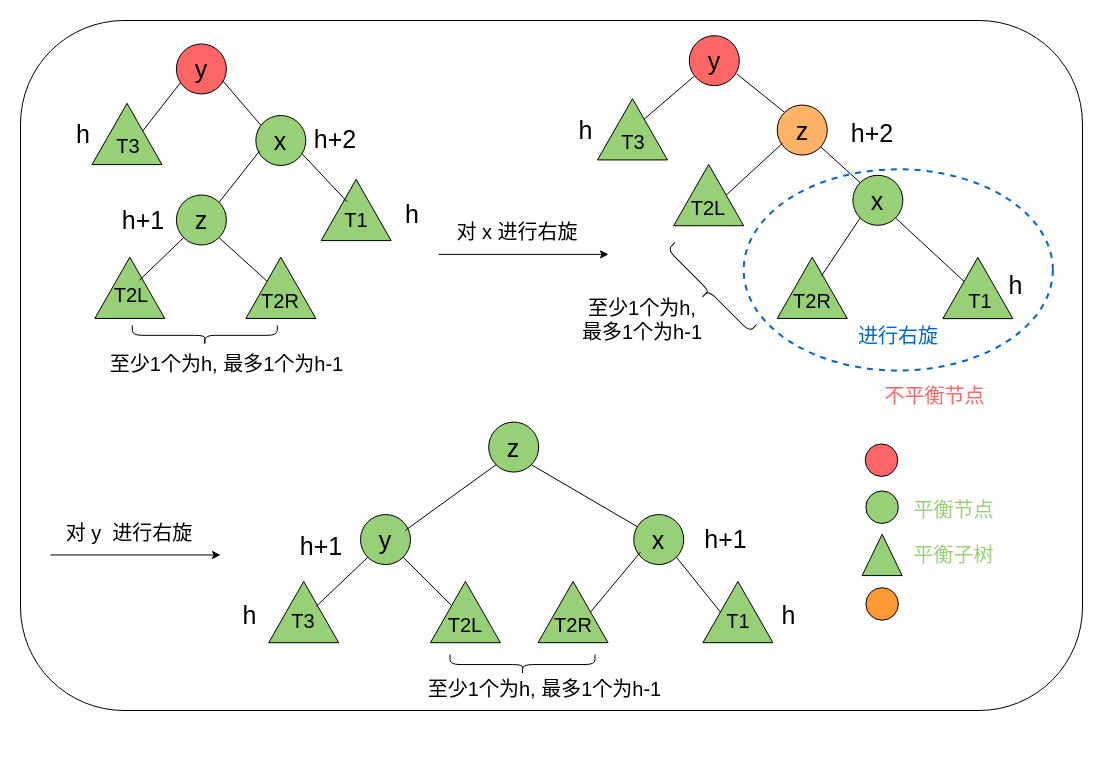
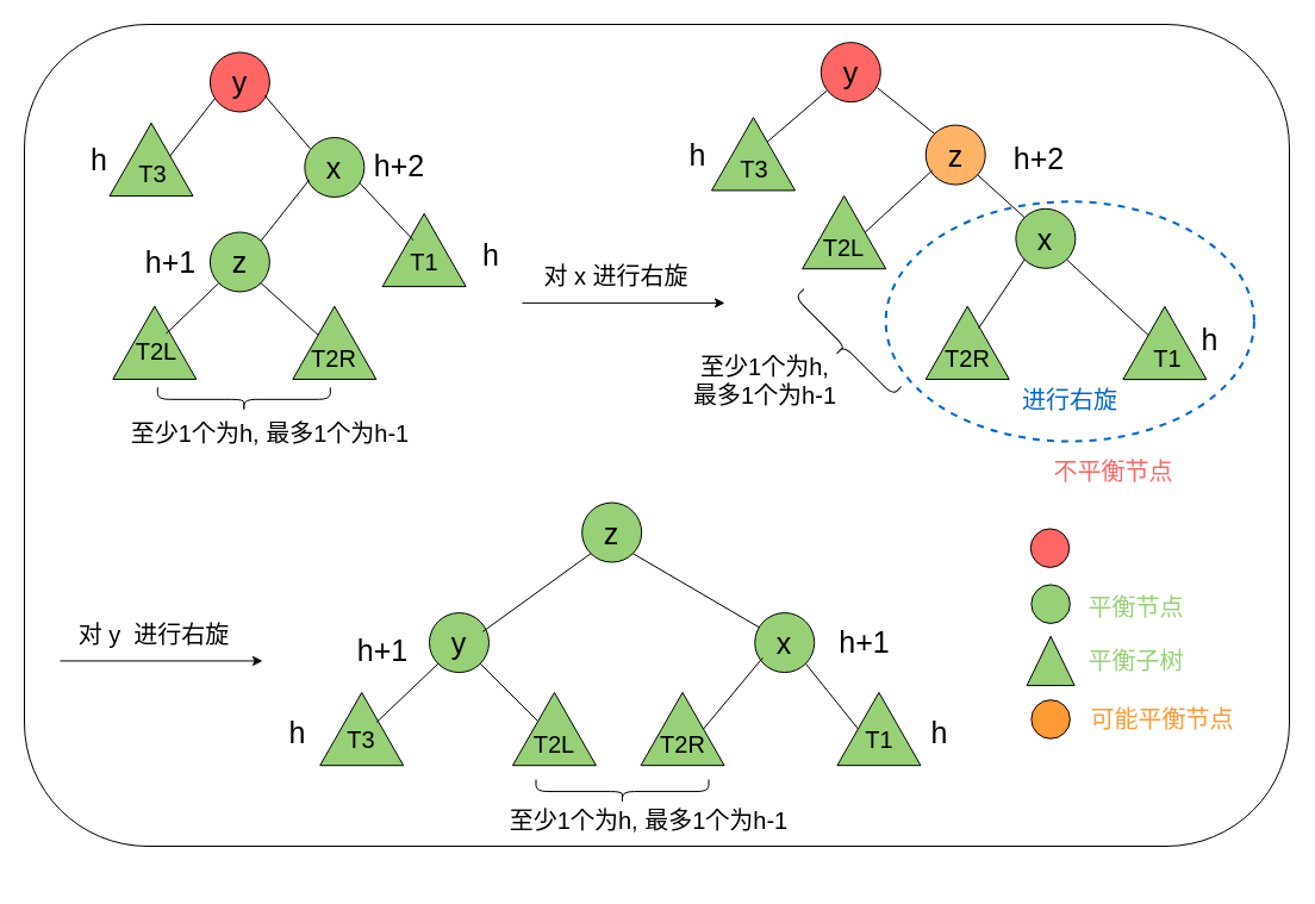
+ <mxCell id="77" value="&lt;font style=&quot;font-size: 20px&quot; color=&quot;#ff9933&quot;&gt;可能平衡节点&lt;/font&gt;" style="text;html=1;strokeColor=none;fillColor=none;align=center;verticalAlign=middle;whiteSpace=wrap;rounded=0;" vertex="1" parent="1"><mxGeometry x="910.06" y="593.44" width="130.94" height="20" as="geometry" /></mxCell>
